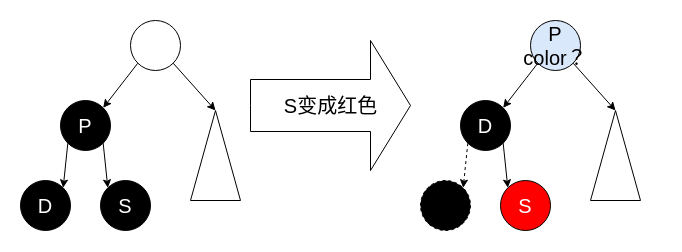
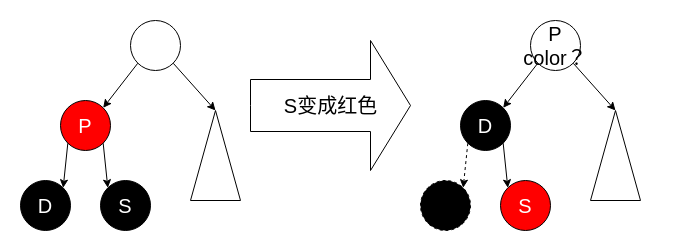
- <mxCell id="14" value="&lt;span style=&quot;font-size: 20px;&quot;&gt;P&lt;br&gt;color？&lt;br&gt;&lt;/span&gt;" style="ellipse;whiteSpace=wrap;html=1;aspect=fixed;fillColor=#dae8fc;" vertex="1" parent="1"><mxGeometry x="530" y="20" width="50" height="50" as="geometry" /></mxCell>
+ <mxCell id="14" value="&lt;span style=&quot;font-size: 20px;&quot;&gt;P&lt;br&gt;color？&lt;br&gt;&lt;/span&gt;" style="ellipse;whiteSpace=wrap;html=1;aspect=fixed;fillColor=#FFFFFF;" vertex="1" parent="1"><mxGeometry x="530" y="20" width="50" height="50" as="geometry" /></mxCell>
- <mxCell id="7" value="&lt;font style=&quot;font-size: 20px;&quot; color=&quot;#ffffff&quot;&gt;P&lt;/font&gt;" style="ellipse;whiteSpace=wrap;html=1;aspect=fixed;fillColor=#000000;" vertex="1" parent="1"><mxGeometry x="60" y="100" width="50" height="50" as="geometry" /></mxCell>
+ <mxCell id="7" value="&lt;font style=&quot;font-size: 20px;&quot; color=&quot;#ffffff&quot;&gt;P&lt;/font&gt;" style="ellipse;whiteSpace=wrap;html=1;aspect=fixed;fillColor=#ff0000;" vertex="1" parent="1"><mxGeometry x="60" y="100" width="50" height="50" as="geometry" /></mxCell>
